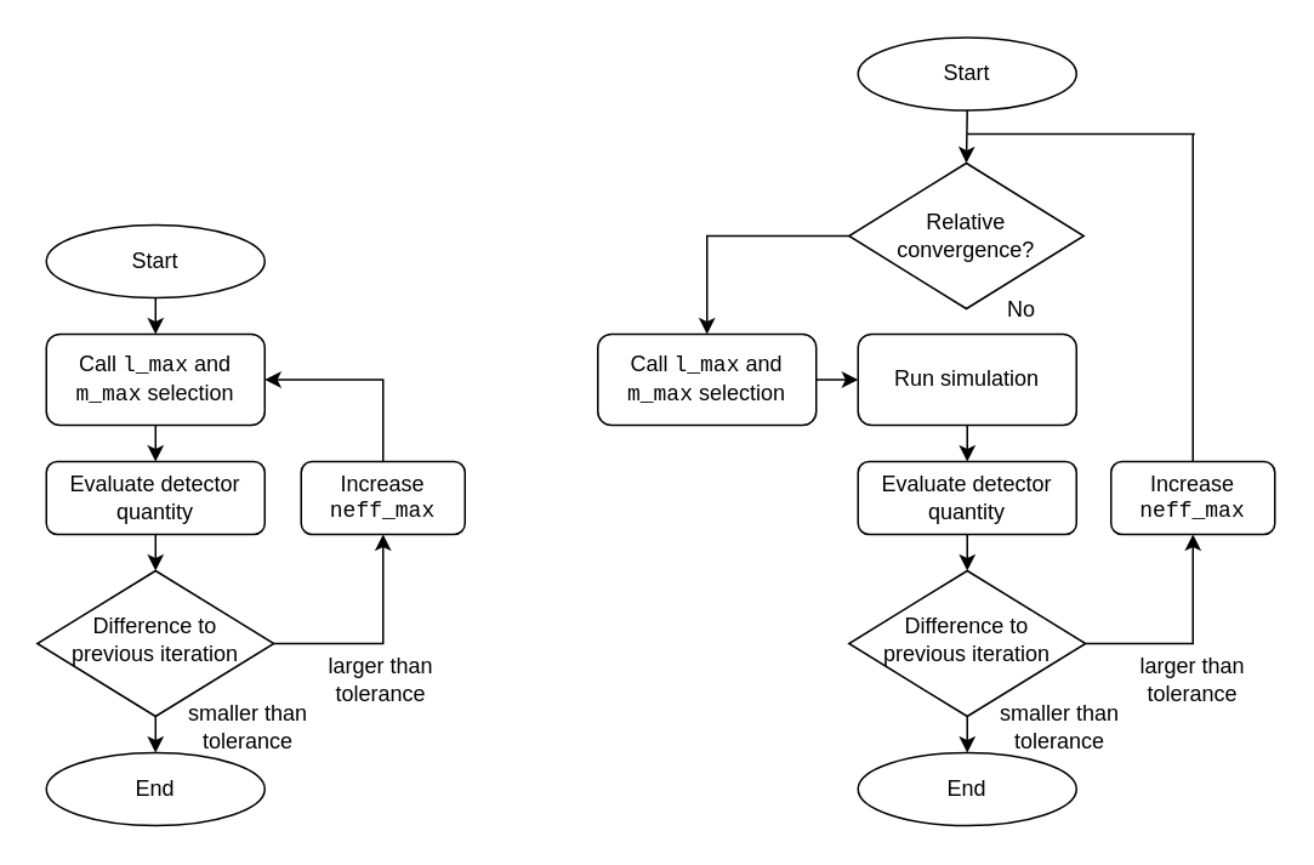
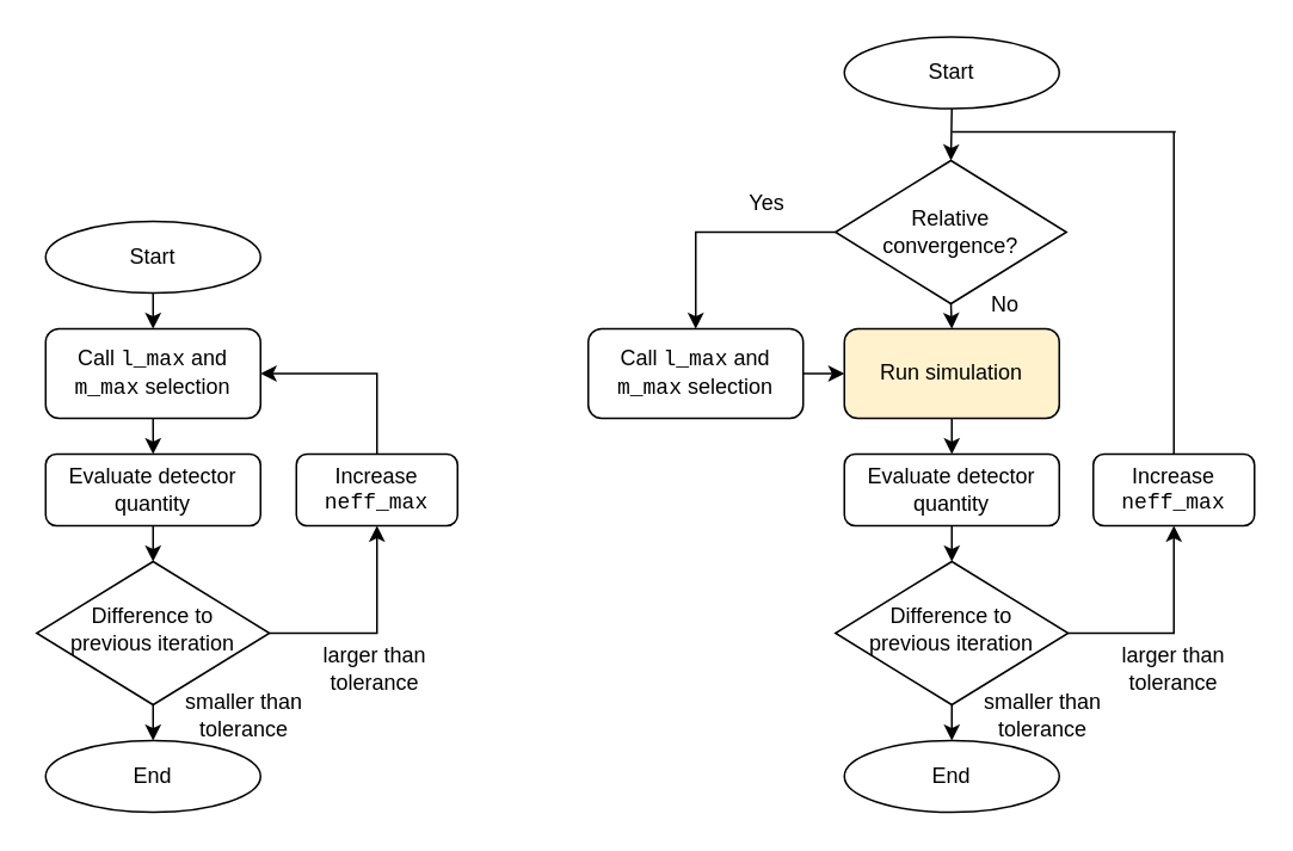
+ <mxCell id="35" value="Yes" style="text;html=1;strokeColor=none;fillColor=none;align=center;verticalAlign=middle;whiteSpace=wrap;rounded=0;" vertex="1" parent="1"><mxGeometry x="408" y="103" width="40" height="20" as="geometry" /></mxCell>
+ <mxCell id="33" value="" style="endArrow=classic;html=1;exitX=0.5;exitY=1;exitDx=0;exitDy=0;entryX=0.5;entryY=0;entryDx=0;entryDy=0;" edge="1" parent="1" source="29" target="30"><mxGeometry width="50" height="50" relative="1" as="geometry"><mxPoint x="445" y="193" as="sourcePoint" /><mxPoint x="495" y="143" as="targetPoint" /></mxGeometry></mxCell>
- <mxCell id="30" value="Run simulation" style="rounded=1;whiteSpace=wrap;html=1;fontSize=12;glass=0;strokeWidth=1;shadow=0;" vertex="1" parent="1"><mxGeometry x="471" y="183" width="120" height="50" as="geometry" /></mxCell>
+ <mxCell id="30" value="Run simulation" style="rounded=1;whiteSpace=wrap;html=1;fontSize=12;glass=0;strokeWidth=1;shadow=0;fillColor=#fff2cc;" vertex="1" parent="1"><mxGeometry x="471" y="183" width="120" height="50" as="geometry" /></mxCell>
